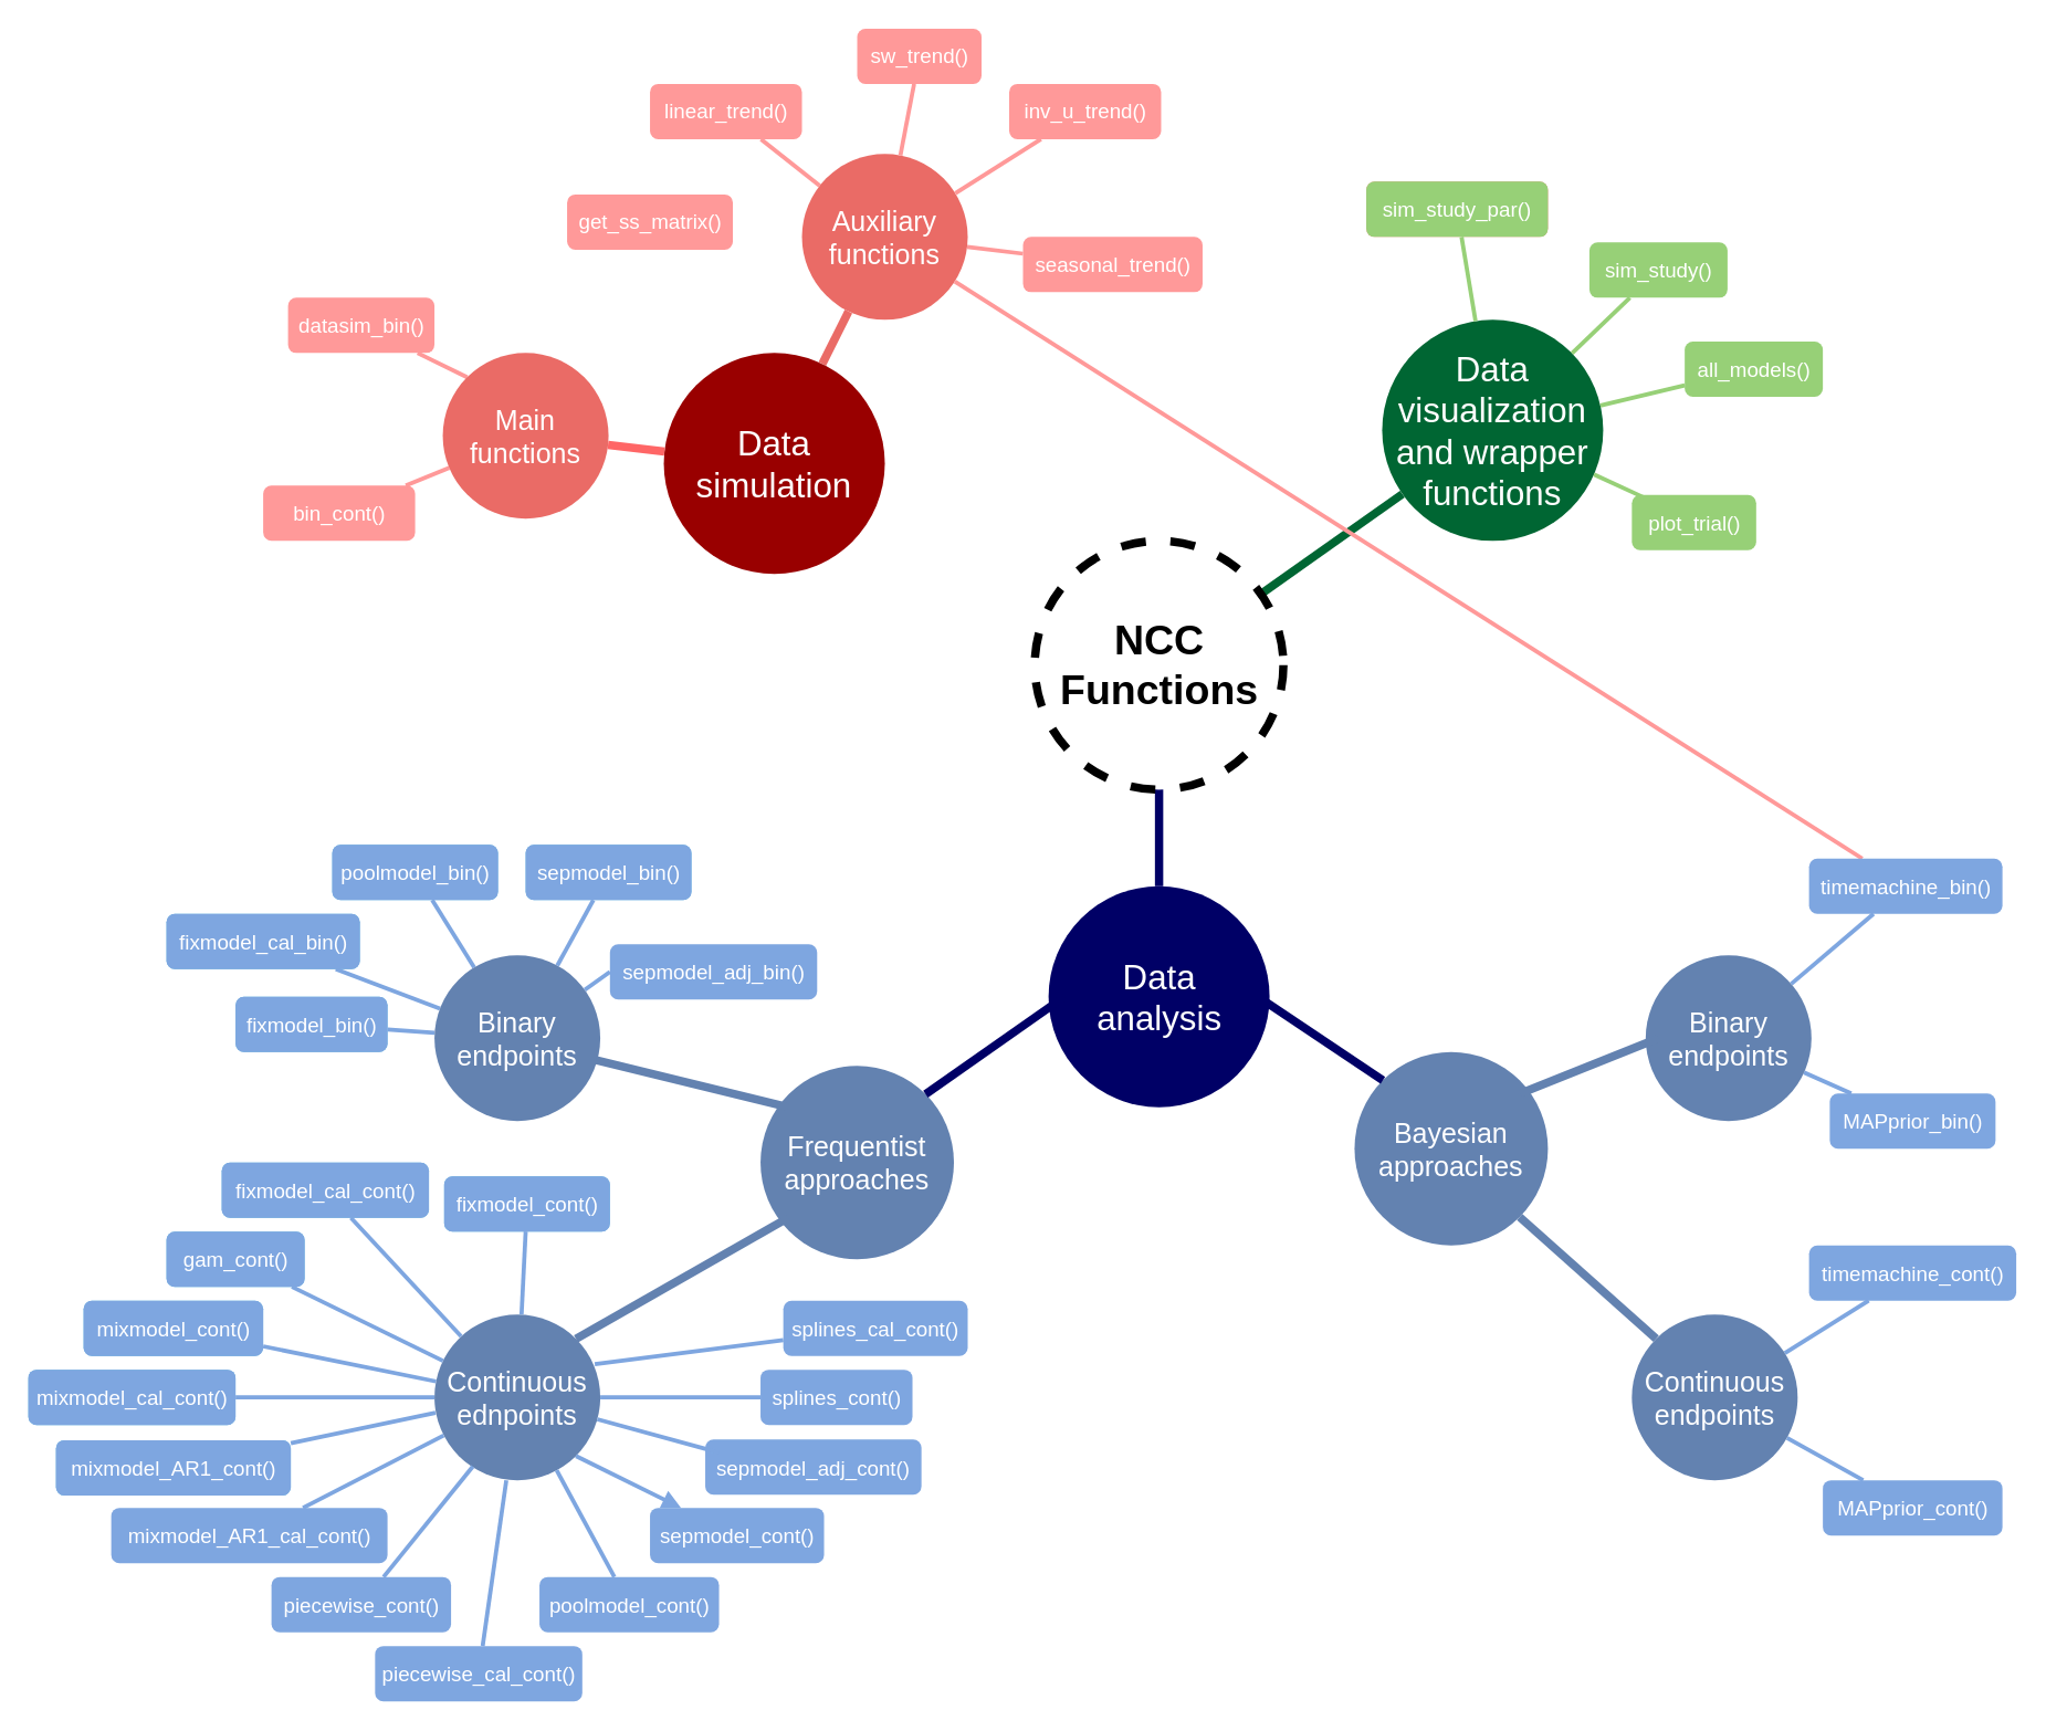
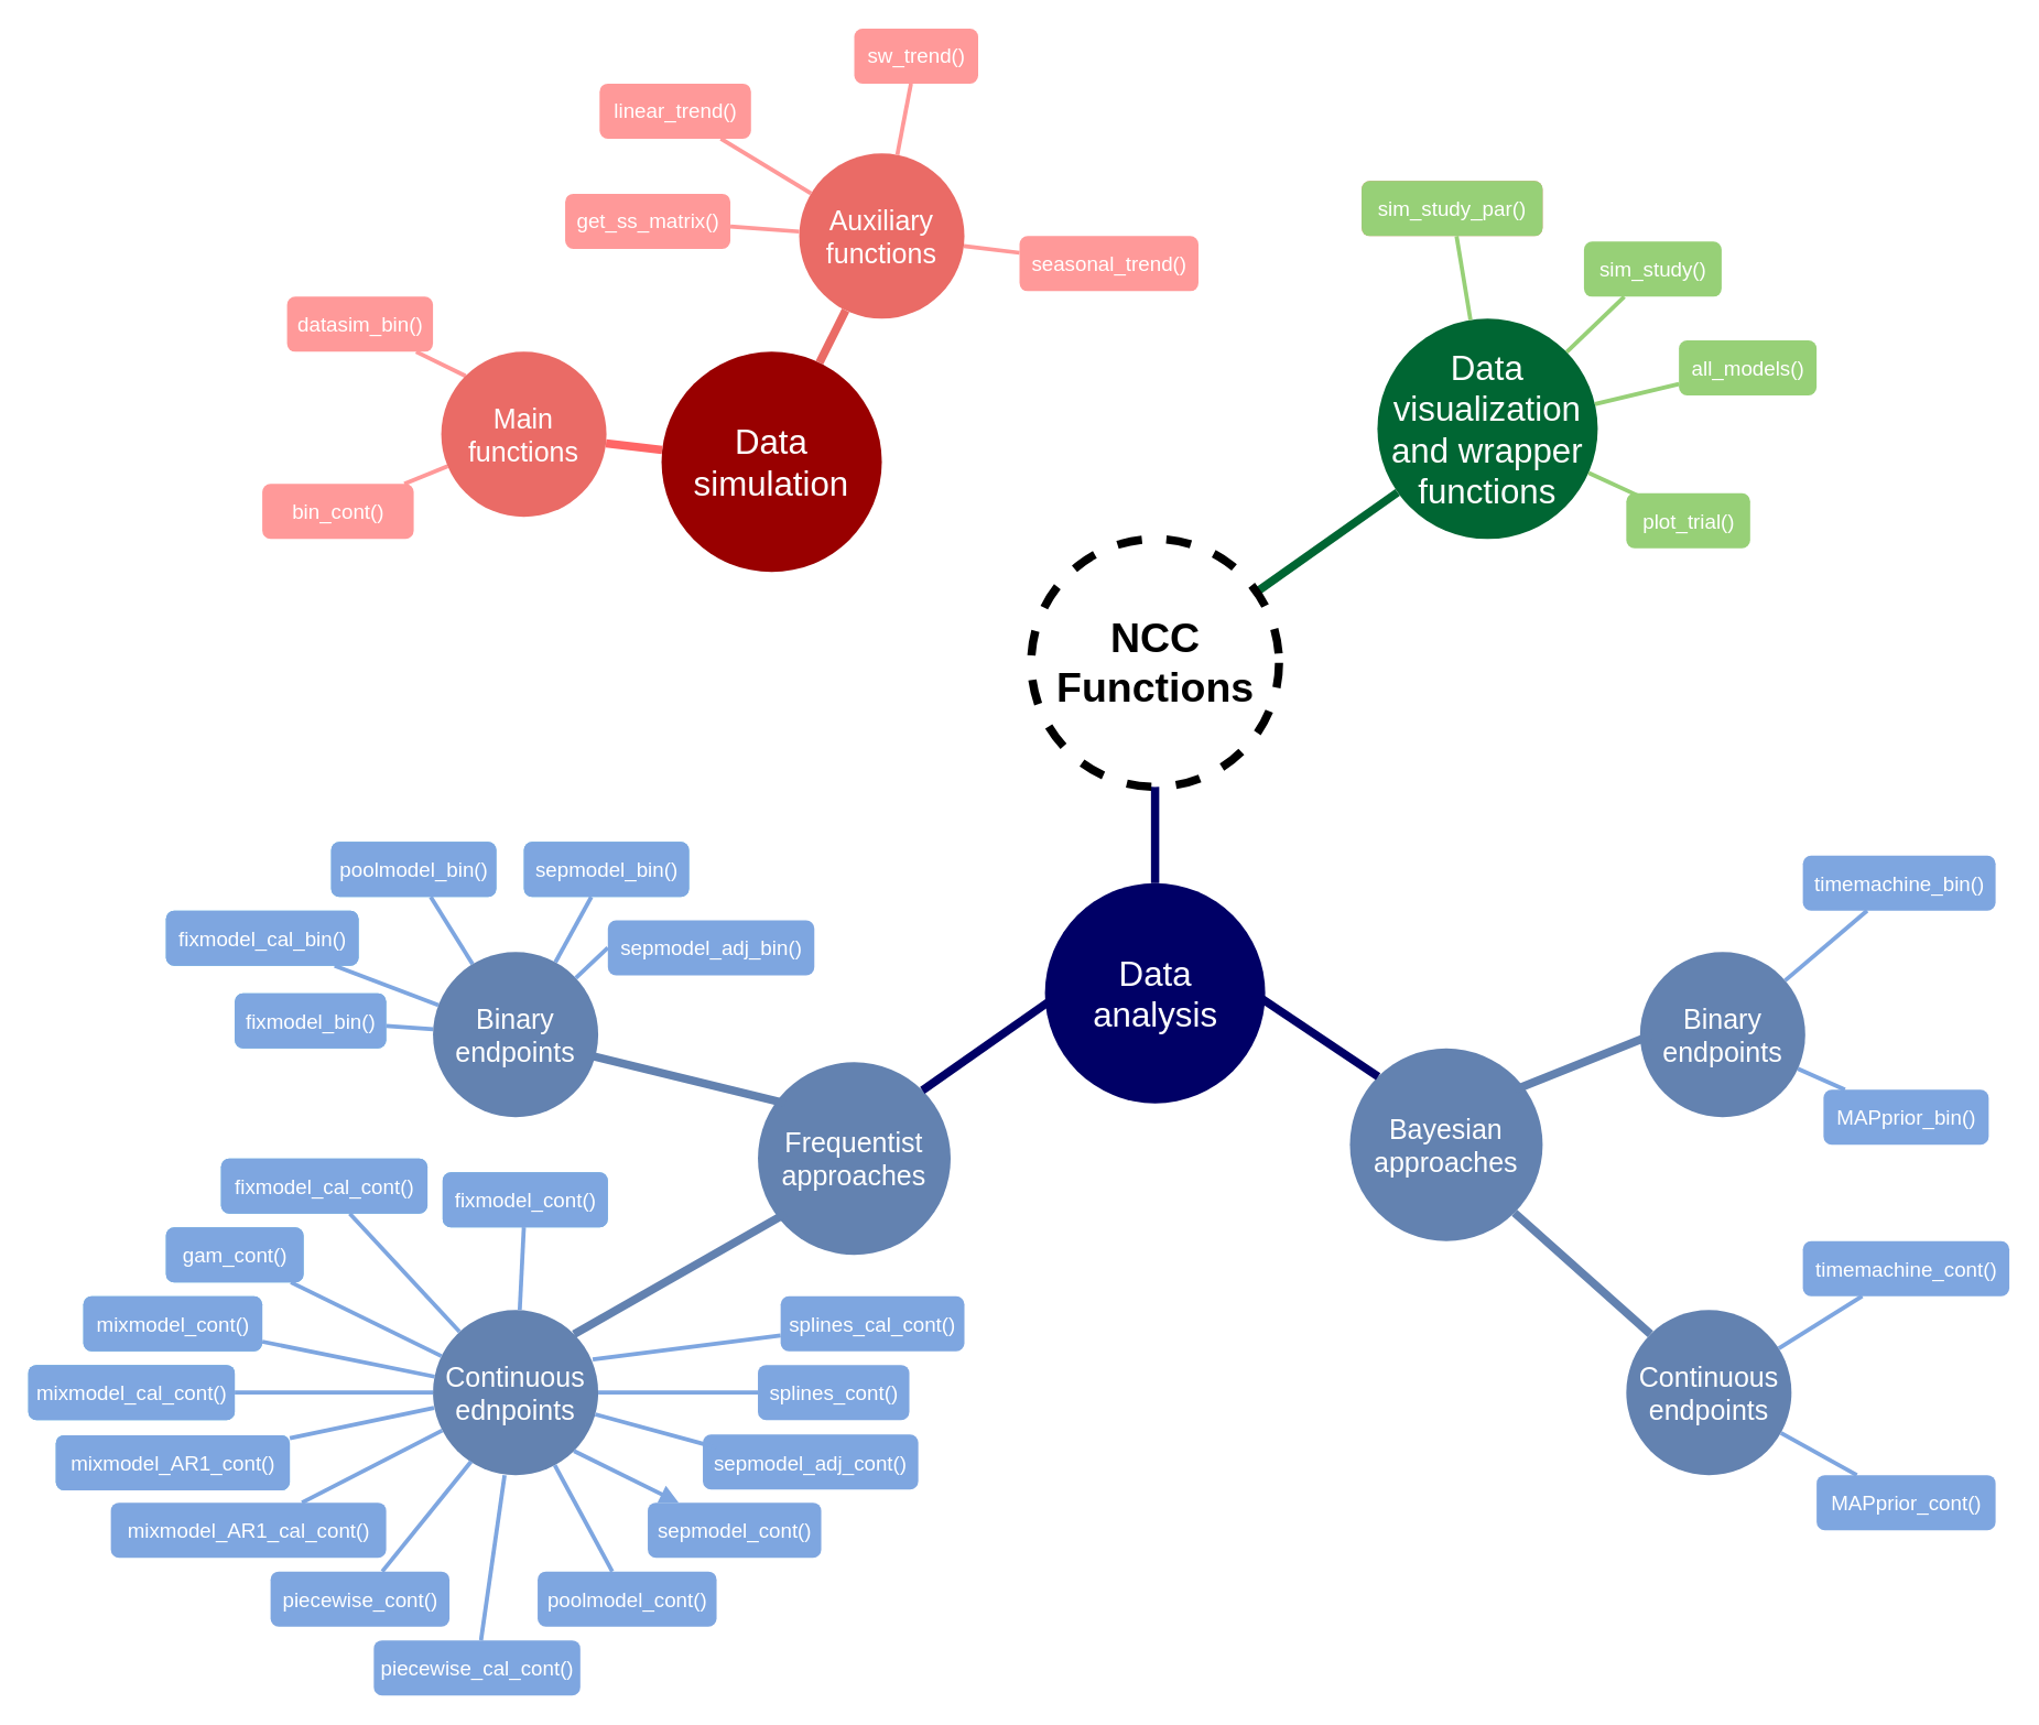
- <mxCell id="11" value="&lt;font style=&quot;font-size: 15px;&quot;&gt;linear_trend()&lt;/font&gt;" style="rounded=1;fillColor=#FF9999;strokeColor=none;strokeWidth=3;shadow=0;html=1;fontColor=#FFFFFF;" parent="1" vertex="1"><mxGeometry x="470" y="60.25" width="110" height="40" as="geometry" /></mxCell>
+ <mxCell id="11" value="&lt;font style=&quot;font-size: 15px;&quot;&gt;linear_trend()&lt;/font&gt;" style="rounded=1;fillColor=#FF9999;strokeColor=none;strokeWidth=3;shadow=0;html=1;fontColor=#FFFFFF;" parent="1" vertex="1"><mxGeometry x="435" y="60.25" width="110" height="40" as="geometry" /></mxCell>
- <mxCell id="13" value="&lt;font style=&quot;font-size: 15px;&quot;&gt;inv_u_trend()&lt;/font&gt;" style="rounded=1;fillColor=#FF9999;strokeColor=none;strokeWidth=3;shadow=0;html=1;fontColor=#FFFFFF;" parent="1" vertex="1"><mxGeometry x="730" y="60.25" width="110" height="40" as="geometry" /></mxCell>
- <mxCell id="21" value="" style="edgeStyle=none;endArrow=none;strokeWidth=3;strokeColor=#FF9999;html=1;" parent="1" source="2" target="13" edge="1"><mxGeometry x="-221.5" y="66.5" width="100" height="100" as="geometry"><mxPoint x="-591.5" y="7.5" as="sourcePoint" /><mxPoint x="-491.5" y="-92.5" as="targetPoint" /></mxGeometry></mxCell>
- <mxCell id="18" value="" style="edgeStyle=none;endArrow=none;strokeWidth=3;strokeColor=#FF9999;html=1;" parent="1" source="2" target="79" edge="1"><mxGeometry x="-221.5" y="66.5" width="100" height="100" as="geometry"><mxPoint x="-591.5" y="7.5" as="sourcePoint" /><mxPoint x="-491.5" y="-92.5" as="targetPoint" /></mxGeometry></mxCell>
+ <mxCell id="18" value="" style="edgeStyle=none;endArrow=none;strokeWidth=3;strokeColor=#FF9999;html=1;" parent="1" source="2" target="10" edge="1"><mxGeometry x="-221.5" y="66.5" width="100" height="100" as="geometry"><mxPoint x="-591.5" y="7.5" as="sourcePoint" /><mxPoint x="-491.5" y="-92.5" as="targetPoint" /></mxGeometry></mxCell>
- <mxCell id="52" value="&lt;font style=&quot;font-size: 15px;&quot;&gt;sepmodel_adj_bin()&lt;/font&gt;" style="rounded=1;fillColor=#7EA6E0;strokeColor=none;strokeWidth=3;shadow=0;html=1;fontColor=#FFFFFF;" vertex="1" parent="1"><mxGeometry x="441" y="683" width="150" height="40" as="geometry" /></mxCell>
+ <mxCell id="52" value="&lt;font style=&quot;font-size: 15px;&quot;&gt;sepmodel_adj_bin()&lt;/font&gt;" style="rounded=1;fillColor=#7EA6E0;strokeColor=none;strokeWidth=3;shadow=0;html=1;fontColor=#FFFFFF;" vertex="1" parent="1"><mxGeometry x="441" y="668" width="150" height="40" as="geometry" /></mxCell>
